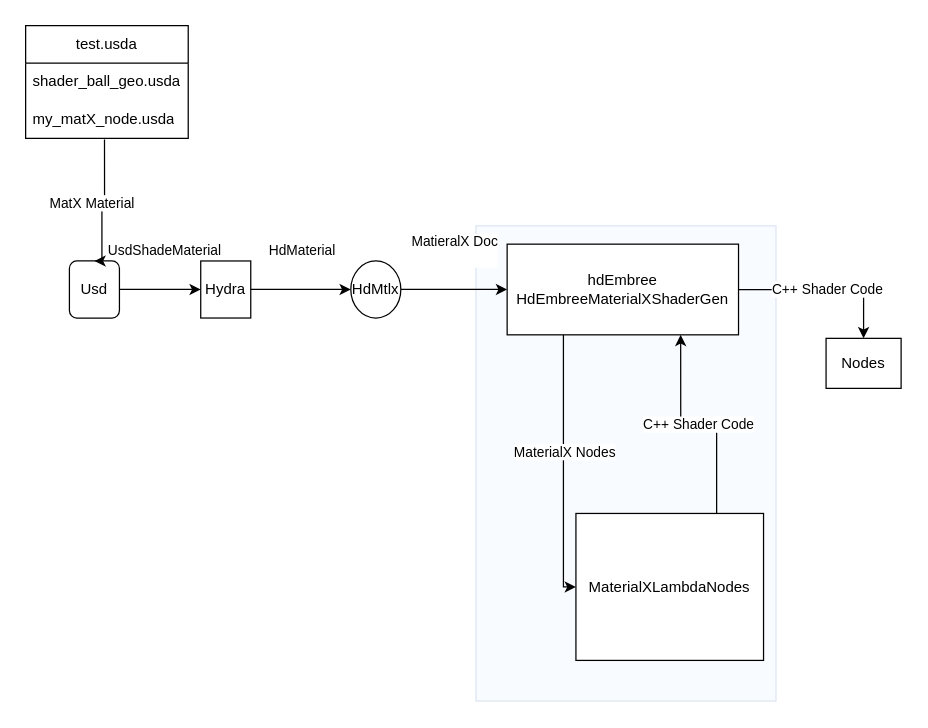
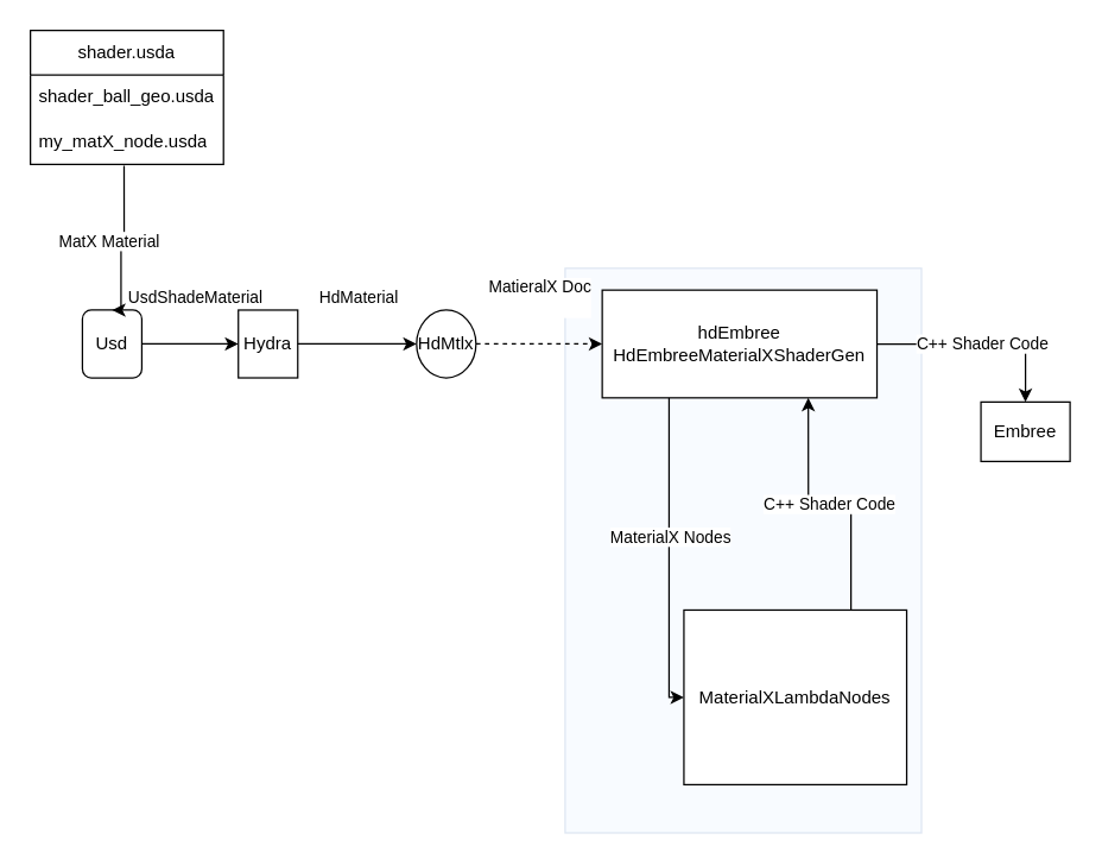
- <mxCell id="15" value="test.usda" style="swimlane;fontStyle=0;childLayout=stackLayout;horizontal=1;startSize=30;horizontalStack=0;resizeParent=1;resizeParentMax=0;resizeLast=0;collapsible=1;marginBottom=0;whiteSpace=wrap;html=1;" vertex="1" parent="1"><mxGeometry x="20" y="20" width="130" height="90" as="geometry" /></mxCell>
+ <mxCell id="15" value="shader.usda" style="swimlane;fontStyle=0;childLayout=stackLayout;horizontal=1;startSize=30;horizontalStack=0;resizeParent=1;resizeParentMax=0;resizeLast=0;collapsible=1;marginBottom=0;whiteSpace=wrap;html=1;" vertex="1" parent="1"><mxGeometry x="20" y="20" width="130" height="90" as="geometry" /></mxCell>
- <mxCell id="3" value="MatieralX Doc&lt;div&gt;&lt;br&gt;&lt;/div&gt;" style="edgeStyle=orthogonalEdgeStyle;rounded=0;orthogonalLoop=1;jettySize=auto;html=1;entryX=0;entryY=0.5;entryDx=0;entryDy=0;" edge="1" parent="1" source="23" target="9"><mxGeometry y="31" relative="1" as="geometry"><mxPoint as="offset" /></mxGeometry></mxCell>
+ <mxCell id="3" value="MatieralX Doc&lt;div&gt;&lt;br&gt;&lt;/div&gt;" style="edgeStyle=orthogonalEdgeStyle;rounded=0;orthogonalLoop=1;jettySize=auto;html=1;entryX=0;entryY=0.5;entryDx=0;entryDy=0;dashed=1;" edge="1" parent="1" source="23" target="9"><mxGeometry y="31" relative="1" as="geometry"><mxPoint as="offset" /></mxGeometry></mxCell>
- <mxCell id="12" value="Nodes" style="whiteSpace=wrap;html=1;rounded=0;" vertex="1" parent="1"><mxGeometry x="660" y="269.99" width="60" height="40" as="geometry" /></mxCell>
+ <mxCell id="12" value="Embree" style="whiteSpace=wrap;html=1;rounded=0;" vertex="1" parent="1"><mxGeometry x="660" y="269.99" width="60" height="40" as="geometry" /></mxCell>
